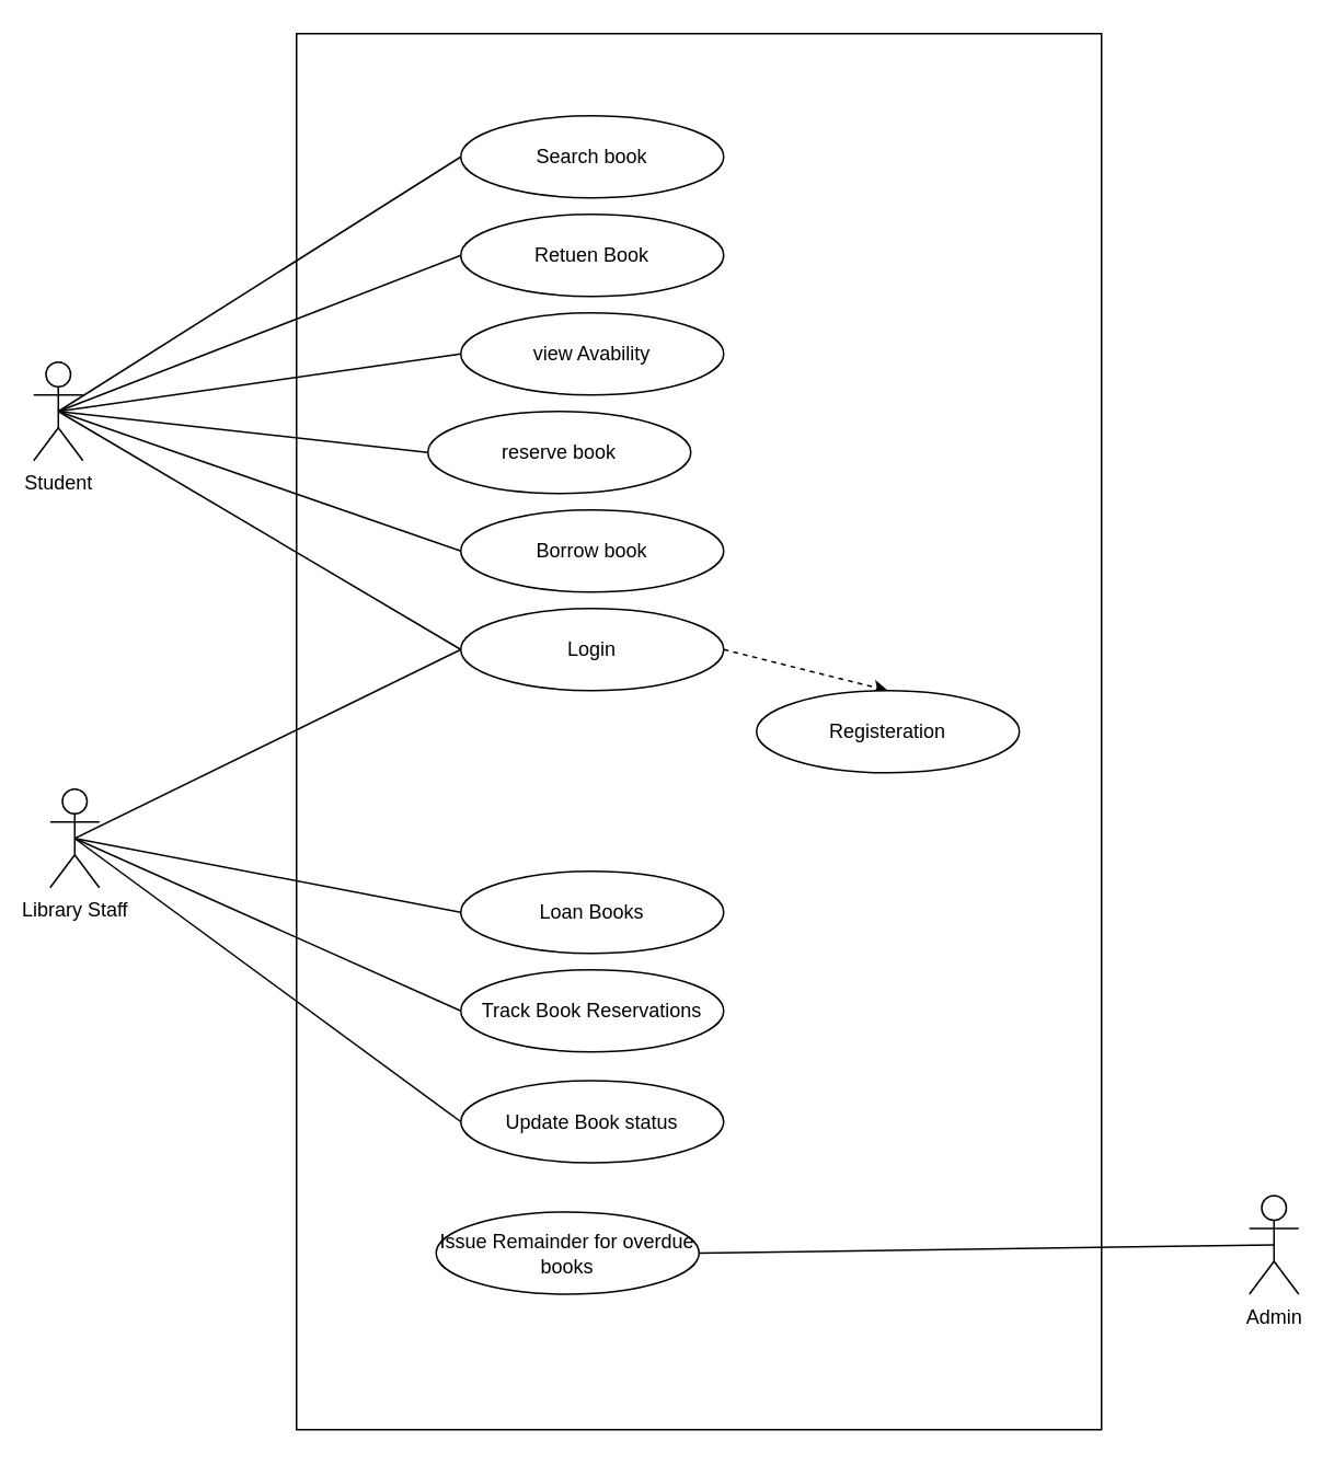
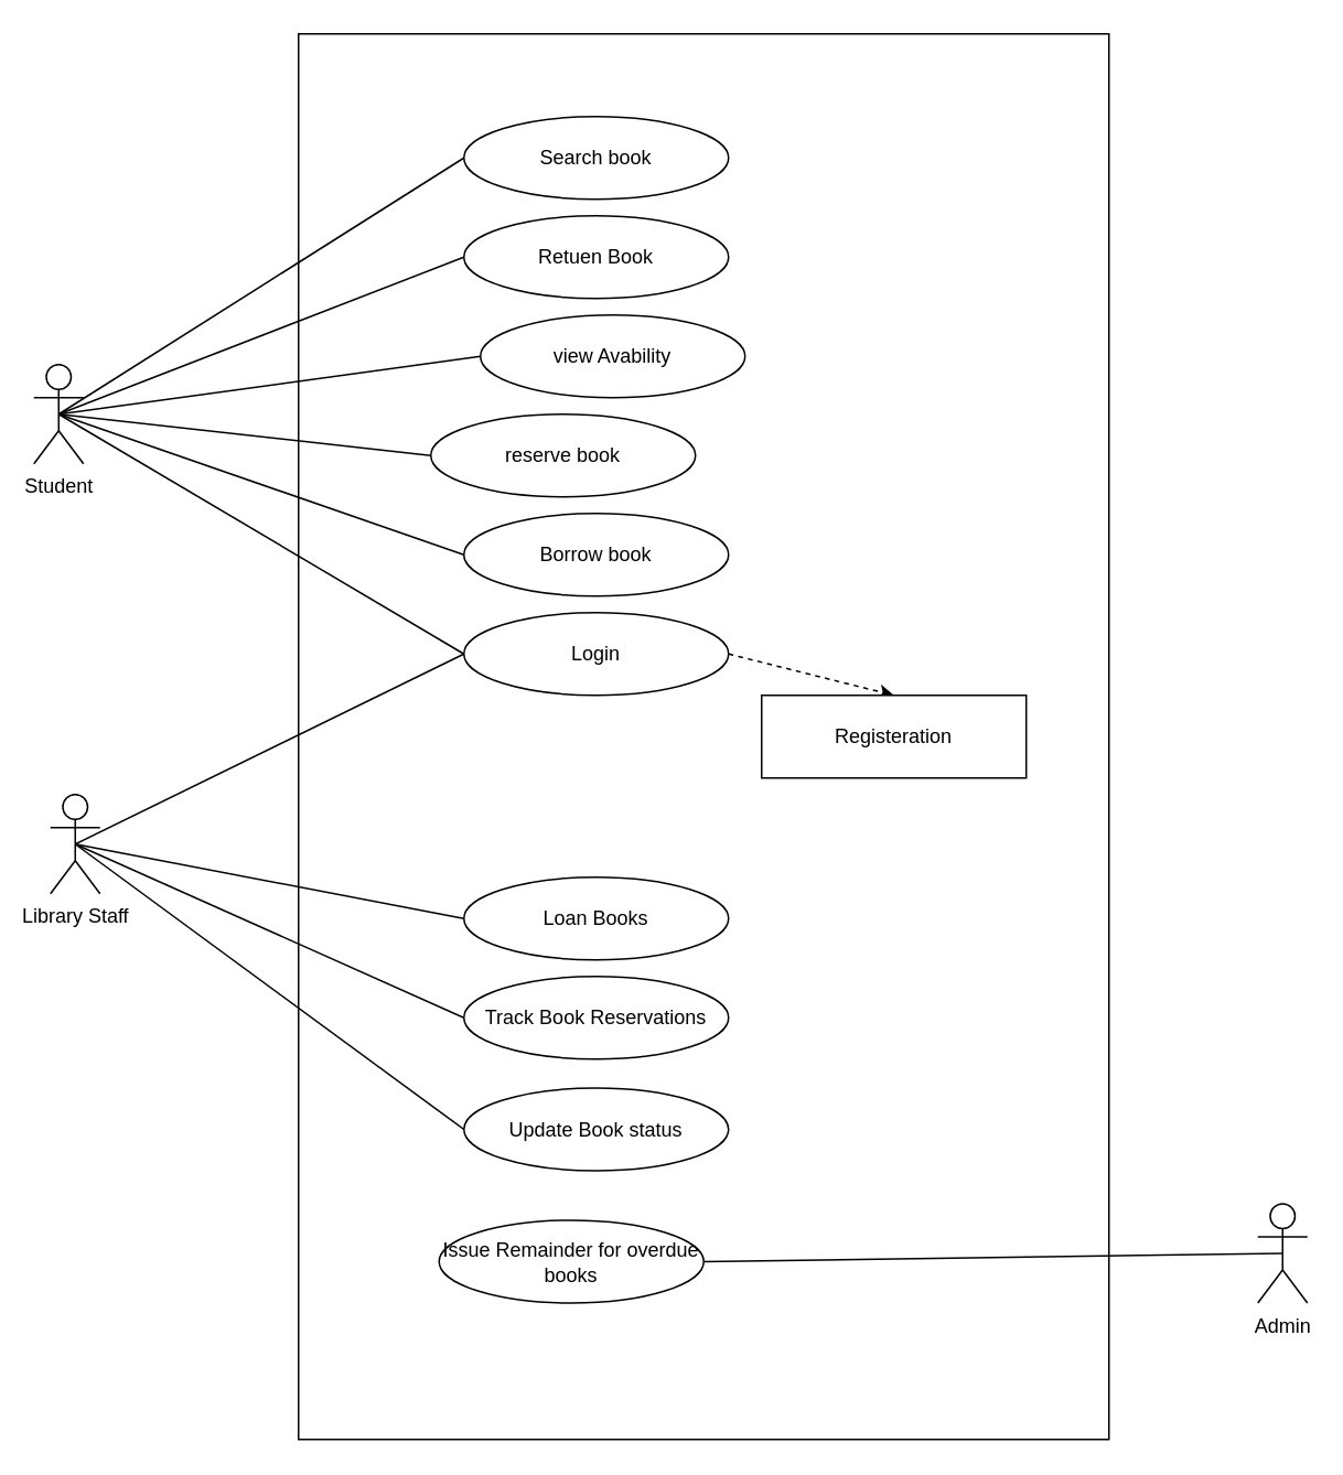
- <mxCell id="8" value="view Avability" style="ellipse;whiteSpace=wrap;html=1;" vertex="1" parent="1"><mxGeometry x="280" y="190" width="160" height="50" as="geometry" /></mxCell>
+ <mxCell id="8" value="view Avability" style="ellipse;whiteSpace=wrap;html=1;" vertex="1" parent="1"><mxGeometry x="290" y="190" width="160" height="50" as="geometry" /></mxCell>
- <mxCell id="28" value="Registeration" style="ellipse;whiteSpace=wrap;html=1;" vertex="1" parent="1"><mxGeometry x="460" y="420" width="160" height="50" as="geometry" /></mxCell>
+ <mxCell id="28" value="Registeration" style="whiteSpace=wrap;html=1;rounded=0;" vertex="1" parent="1"><mxGeometry x="460" y="420" width="160" height="50" as="geometry" /></mxCell>
